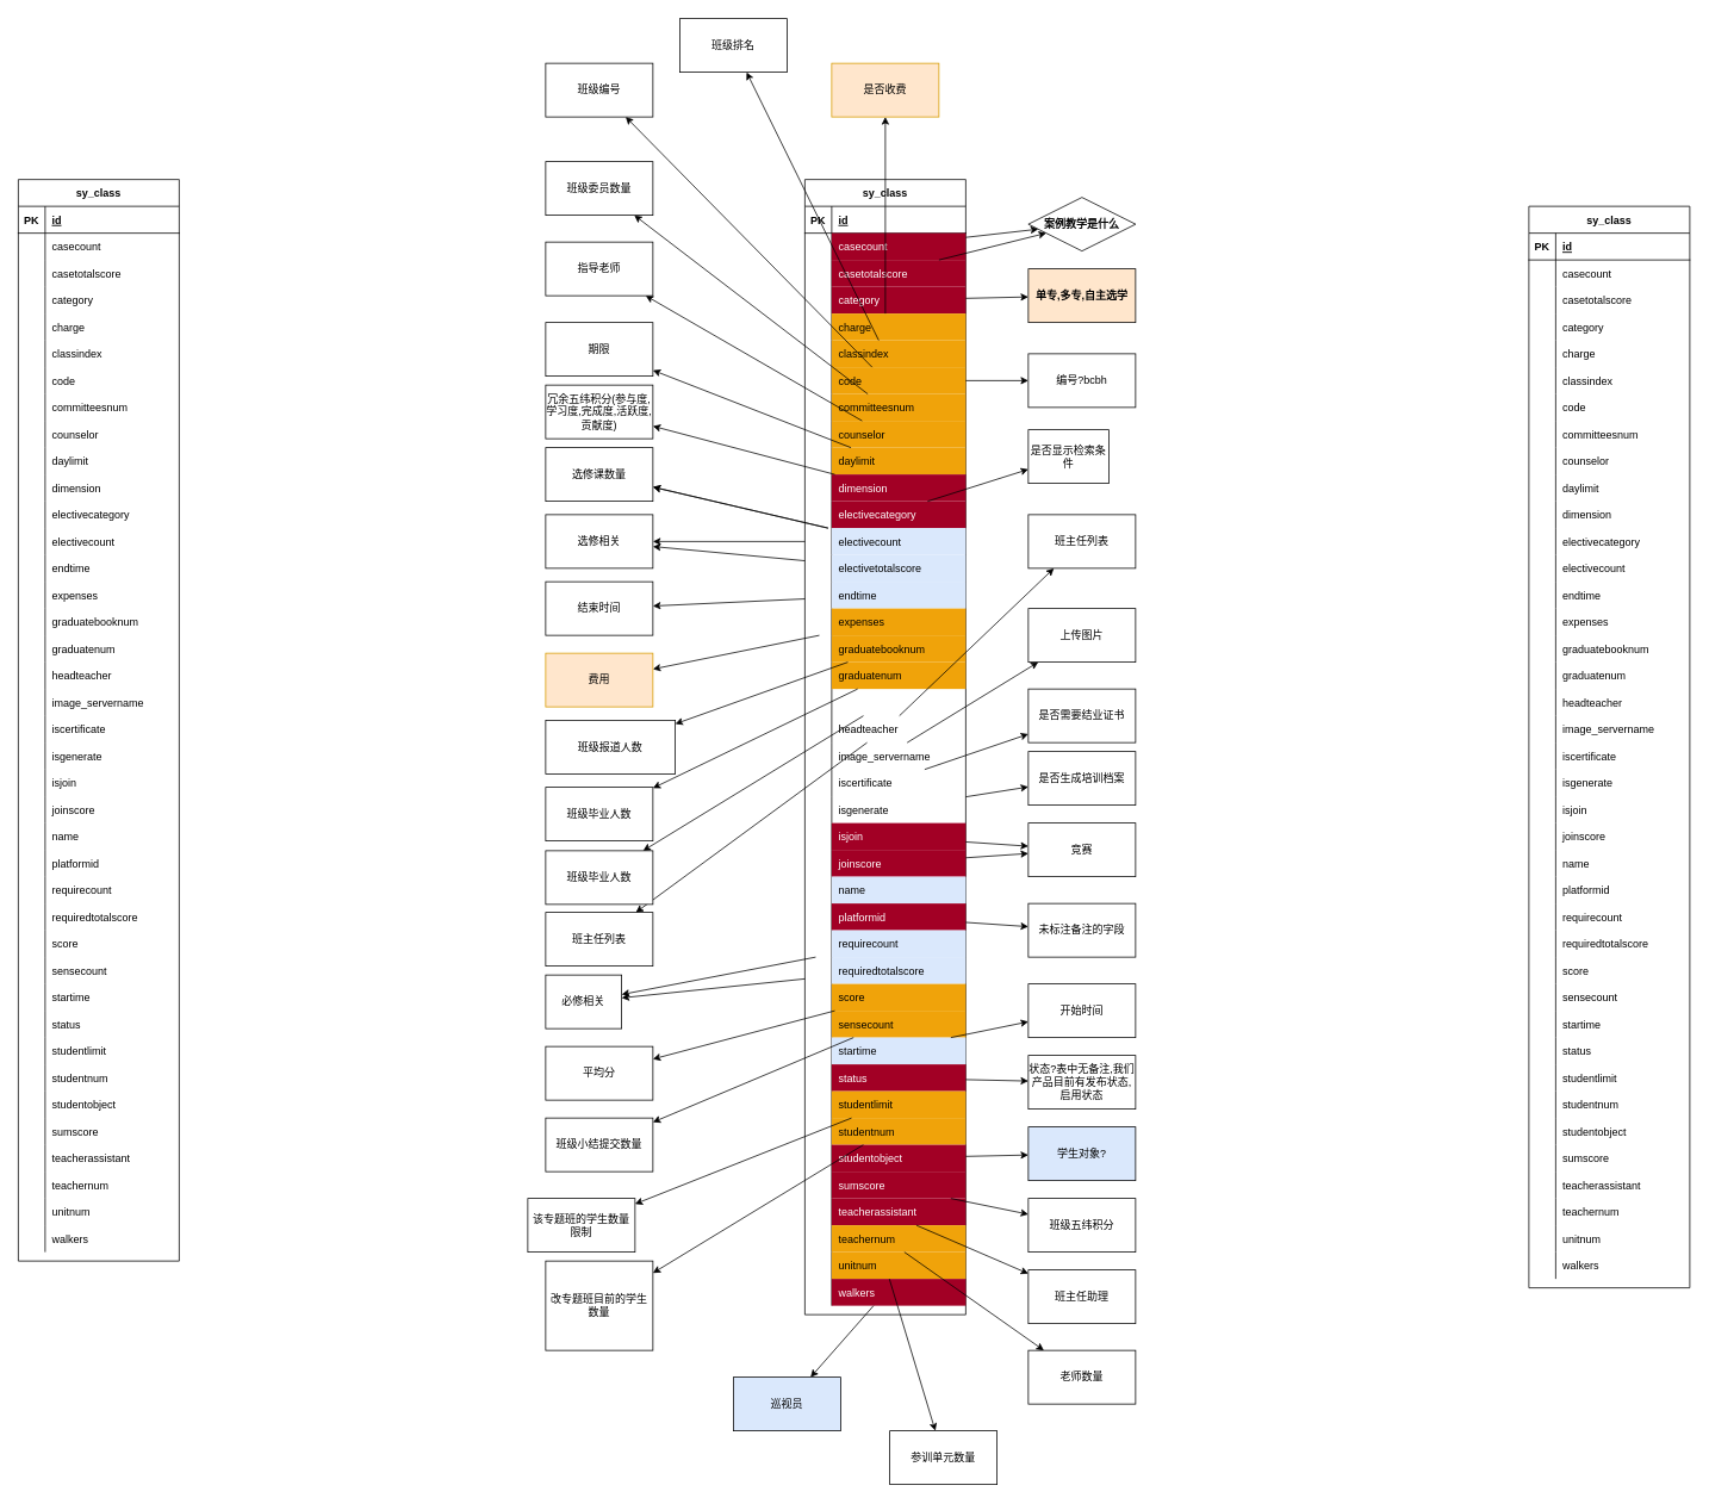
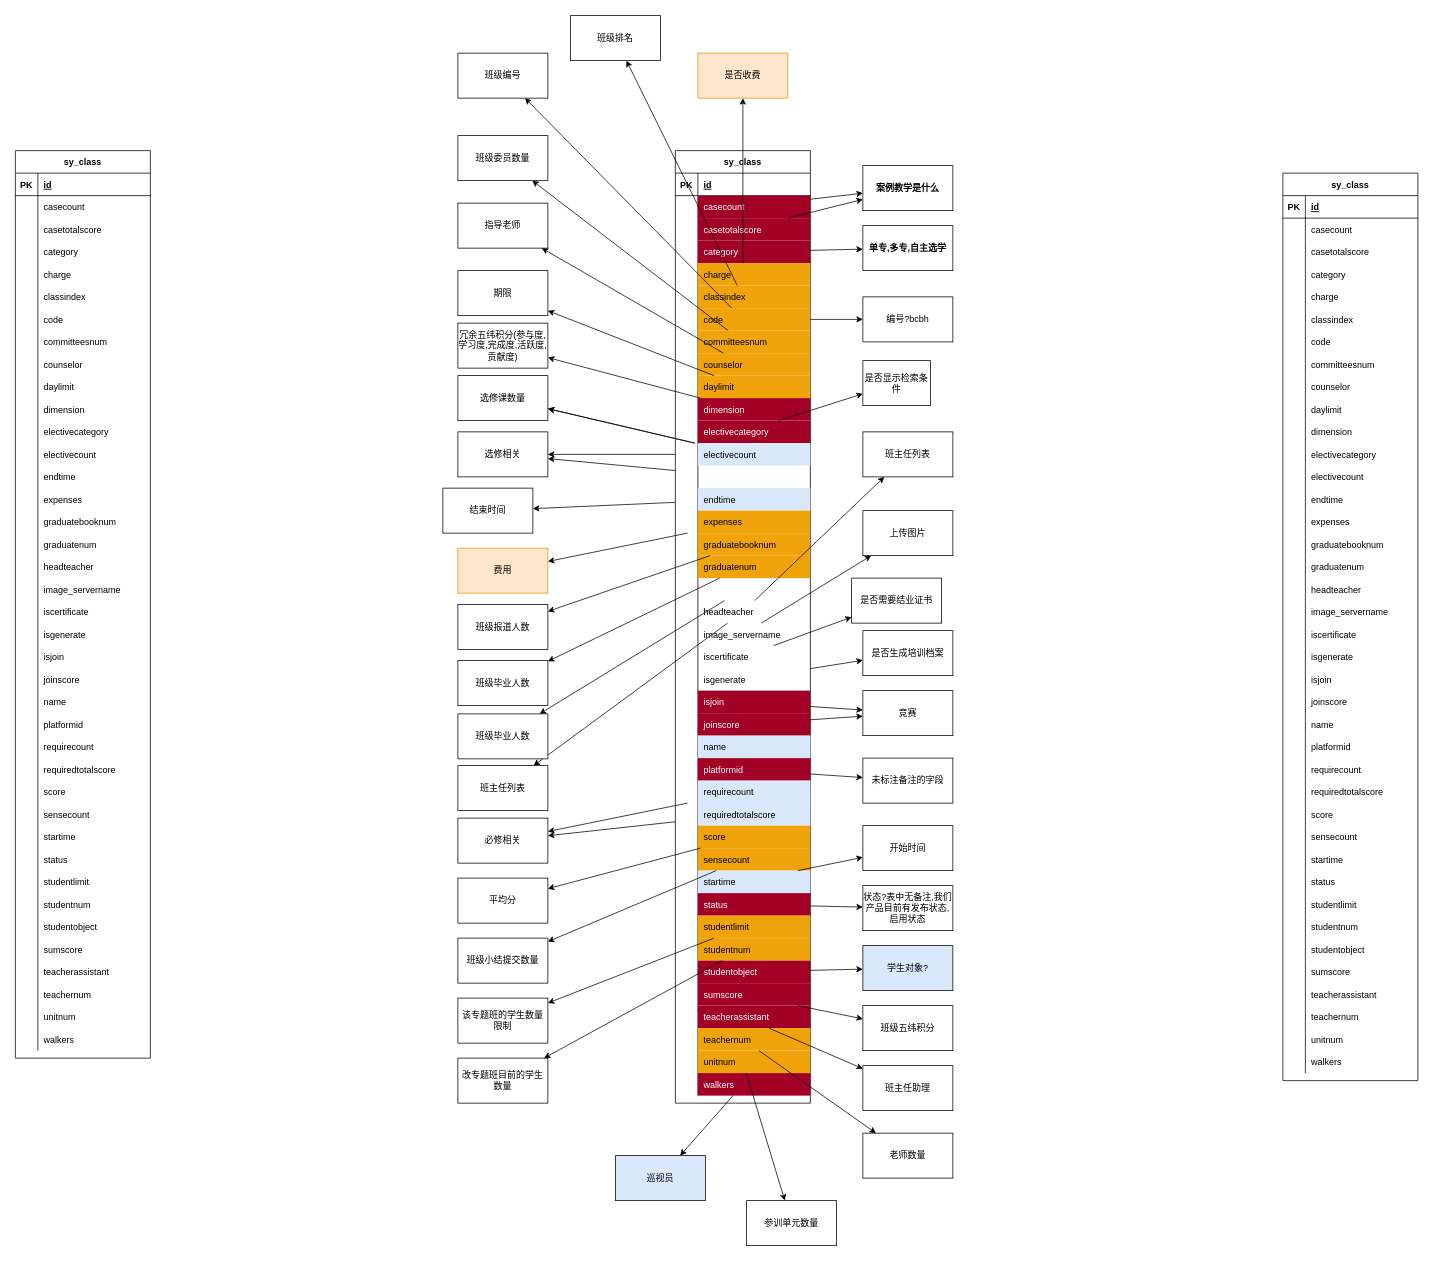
- <mxCell id="361" value="案例教学是什么" style="rhombus;whiteSpace=wrap;html=1;fontStyle=1;startSize=30;" vertex="1" parent="1"><mxGeometry x="1150" y="220" width="120" height="60" as="geometry" /></mxCell>
+ <mxCell id="361" value="案例教学是什么" style="whiteSpace=wrap;html=1;fontStyle=1;startSize=30;" vertex="1" parent="1"><mxGeometry x="1150" y="220" width="120" height="60" as="geometry" /></mxCell>
- <mxCell id="362" value="单专,多专,自主选学" style="whiteSpace=wrap;html=1;fontStyle=1;startSize=30;fillColor=#ffe6cc;" vertex="1" parent="1"><mxGeometry x="1150" y="300" width="120" height="60" as="geometry" /></mxCell>
+ <mxCell id="362" value="单专,多专,自主选学" style="whiteSpace=wrap;html=1;fontStyle=1;startSize=30;" vertex="1" parent="1"><mxGeometry x="1150" y="300" width="120" height="60" as="geometry" /></mxCell>
- <mxCell id="44" value="electivetotalscore" style="shape=partialRectangle;connectable=0;fillColor=#dae8fc;top=0;left=0;bottom=0;right=0;align=left;spacingLeft=6;overflow=hidden;strokeColor=#6c8ebf;" vertex="1" parent="42"><mxGeometry x="30" width="150" height="30" as="geometry" /></mxCell>
- <mxCell id="385" value="结束时间" style="rounded=0;whiteSpace=wrap;html=1;" vertex="1" parent="1"><mxGeometry x="610" y="650" width="120" height="60" as="geometry" /></mxCell>
+ <mxCell id="385" value="结束时间" style="rounded=0;whiteSpace=wrap;html=1;" vertex="1" parent="1"><mxGeometry x="590" y="650" width="120" height="60" as="geometry" /></mxCell>
- <mxCell id="423" value="是否需要结业证书" style="rounded=0;whiteSpace=wrap;html=1;" vertex="1" parent="1"><mxGeometry x="1150" y="770" width="120" height="60" as="geometry" /></mxCell>
+ <mxCell id="423" value="是否需要结业证书" style="rounded=0;whiteSpace=wrap;html=1;" vertex="1" parent="1"><mxGeometry x="1135" y="770" width="120" height="60" as="geometry" /></mxCell>
- <mxCell id="391" value="班级报道人数" style="rounded=0;whiteSpace=wrap;html=1;" vertex="1" parent="1"><mxGeometry x="610" y="805" width="145" height="60" as="geometry" /></mxCell>
+ <mxCell id="391" value="班级报道人数" style="rounded=0;whiteSpace=wrap;html=1;" vertex="1" parent="1"><mxGeometry x="610" y="805" width="120" height="60" as="geometry" /></mxCell>
- <mxCell id="405" value="必修相关" style="rounded=0;whiteSpace=wrap;html=1;" vertex="1" parent="1"><mxGeometry x="610" y="1090" width="85" height="60" as="geometry" /></mxCell>
+ <mxCell id="405" value="必修相关" style="rounded=0;whiteSpace=wrap;html=1;" vertex="1" parent="1"><mxGeometry x="610" y="1090" width="120" height="60" as="geometry" /></mxCell>
- <mxCell id="419" value="该专题班的学生数量限制" style="rounded=0;whiteSpace=wrap;html=1;" vertex="1" parent="1"><mxGeometry x="590" y="1340" width="120" height="60" as="geometry" /></mxCell>
+ <mxCell id="419" value="该专题班的学生数量限制" style="rounded=0;whiteSpace=wrap;html=1;" vertex="1" parent="1"><mxGeometry x="610" y="1330" width="120" height="60" as="geometry" /></mxCell>
- <mxCell id="421" value="改专题班目前的学生数量" style="rounded=0;whiteSpace=wrap;html=1;" vertex="1" parent="1"><mxGeometry x="610" y="1410" width="120" height="100" as="geometry" /></mxCell>
+ <mxCell id="421" value="改专题班目前的学生数量" style="rounded=0;whiteSpace=wrap;html=1;" vertex="1" parent="1"><mxGeometry x="610" y="1410" width="120" height="60" as="geometry" /></mxCell>
